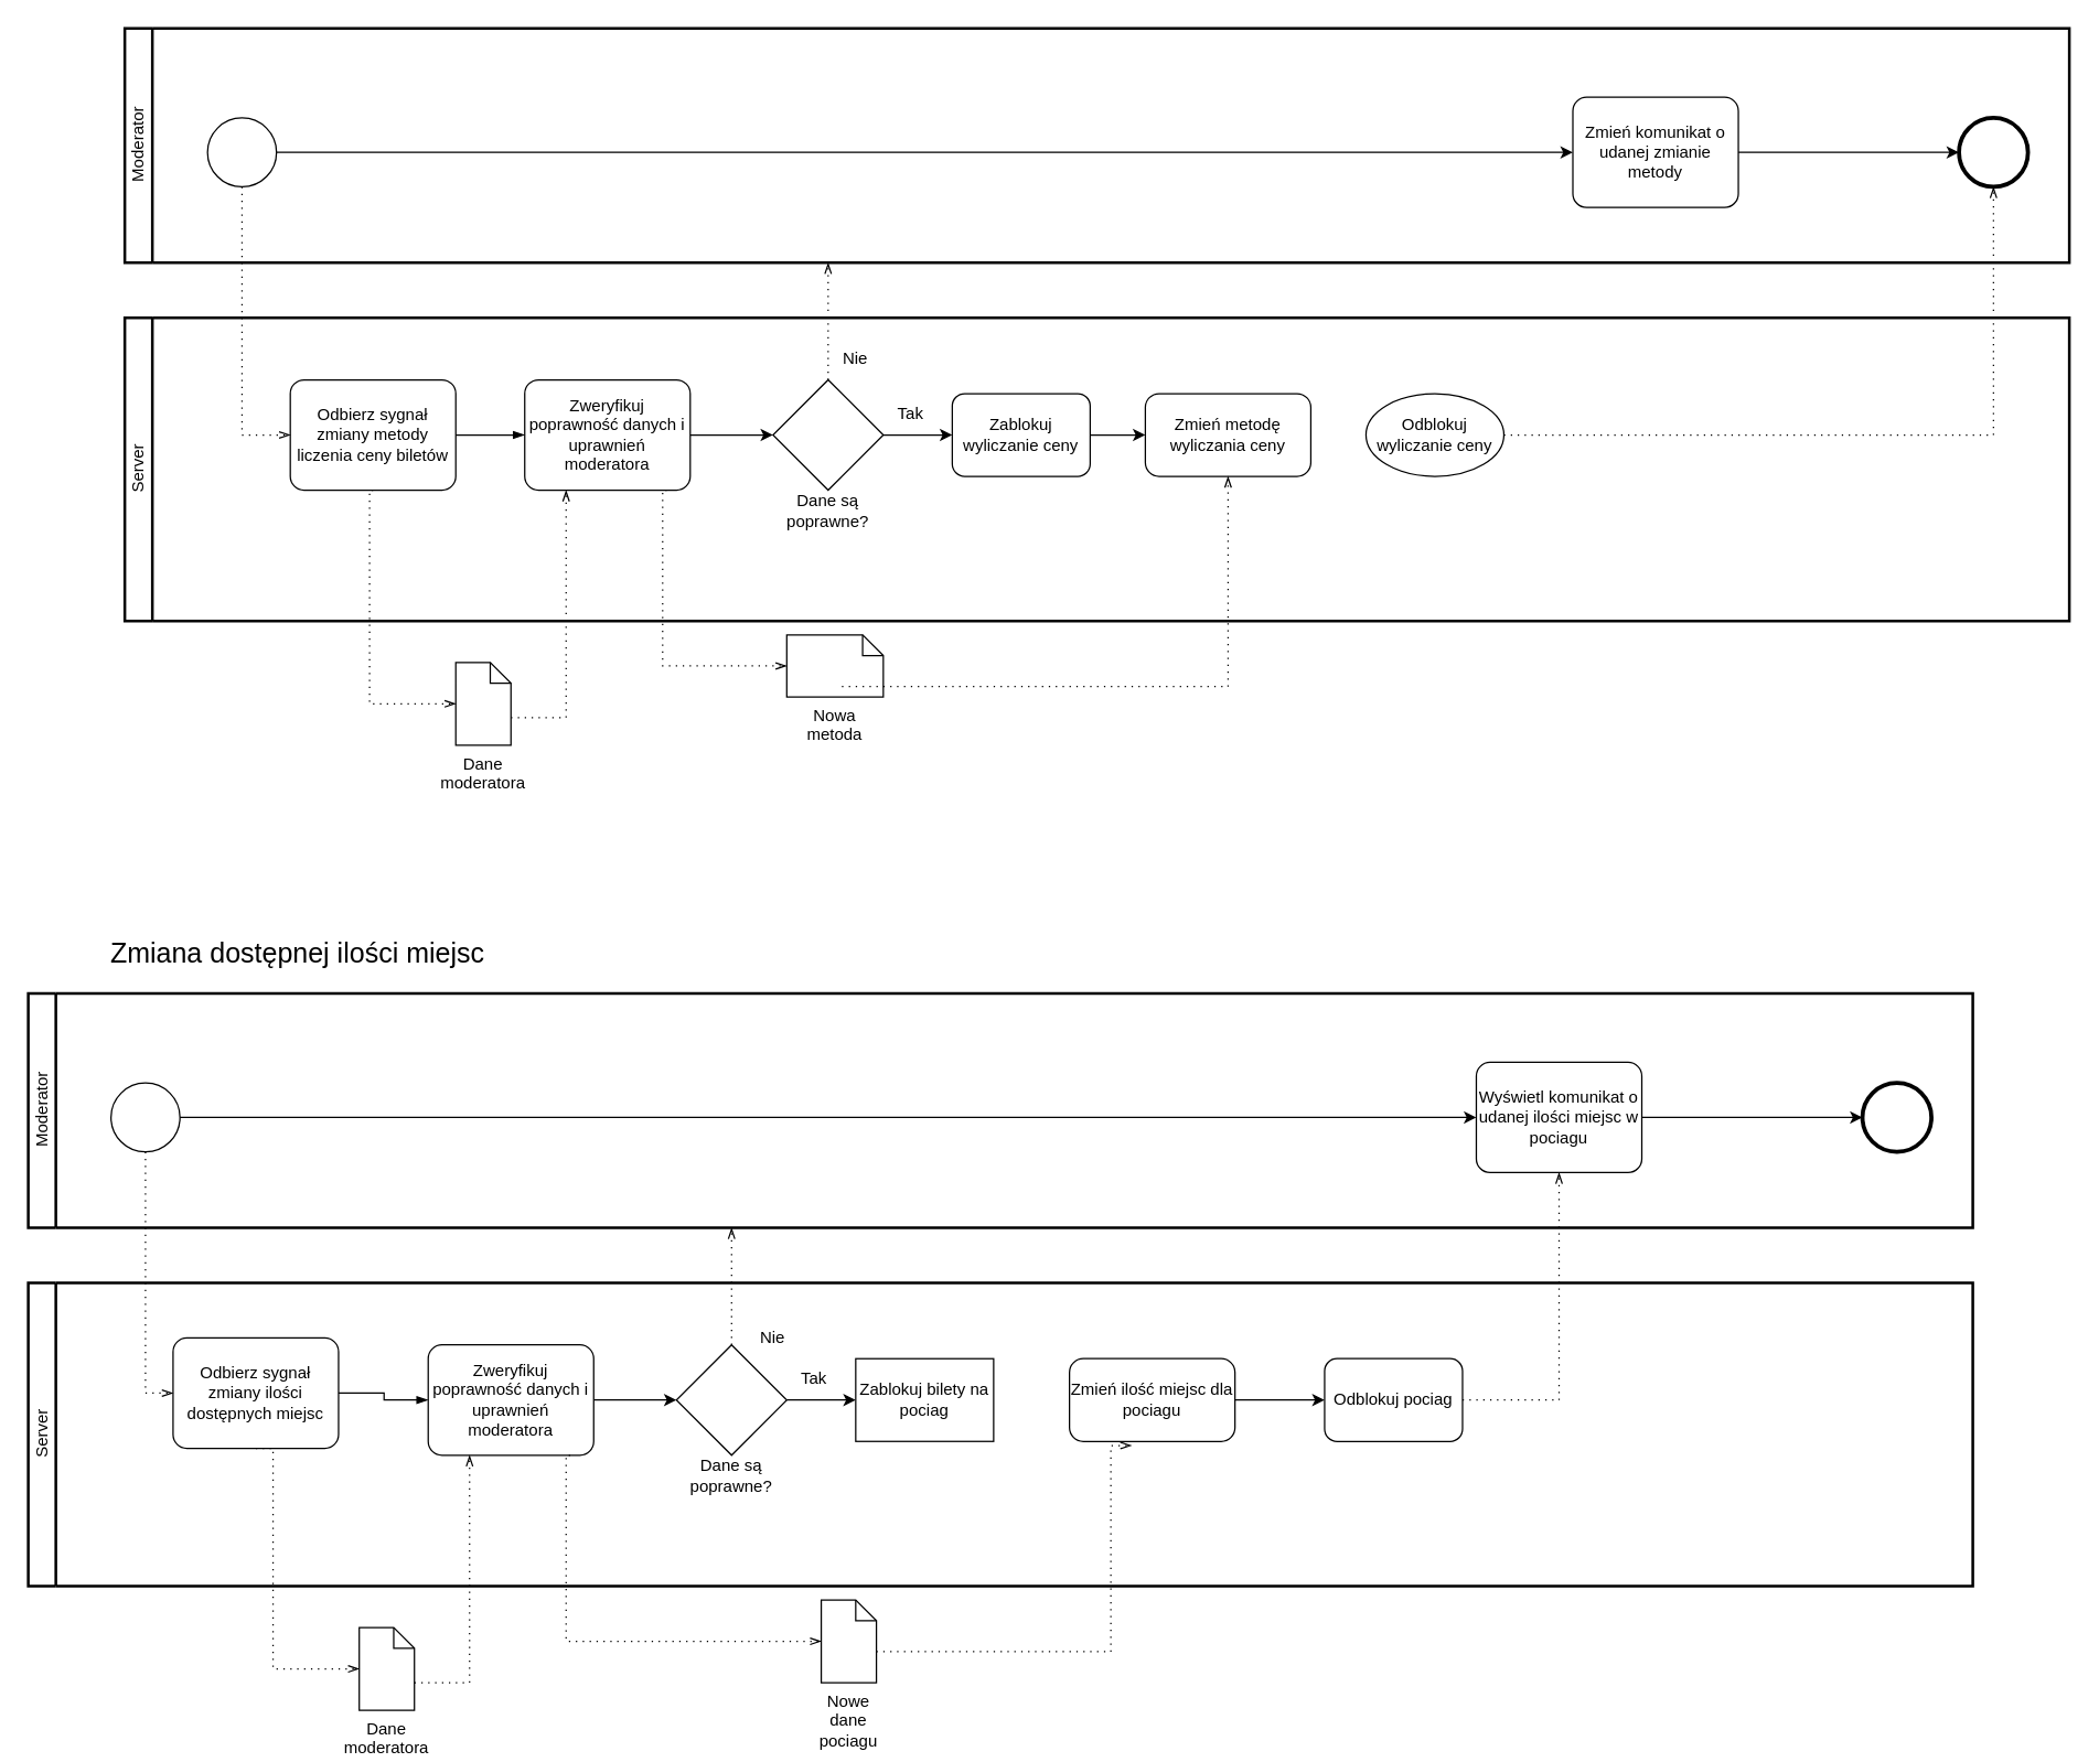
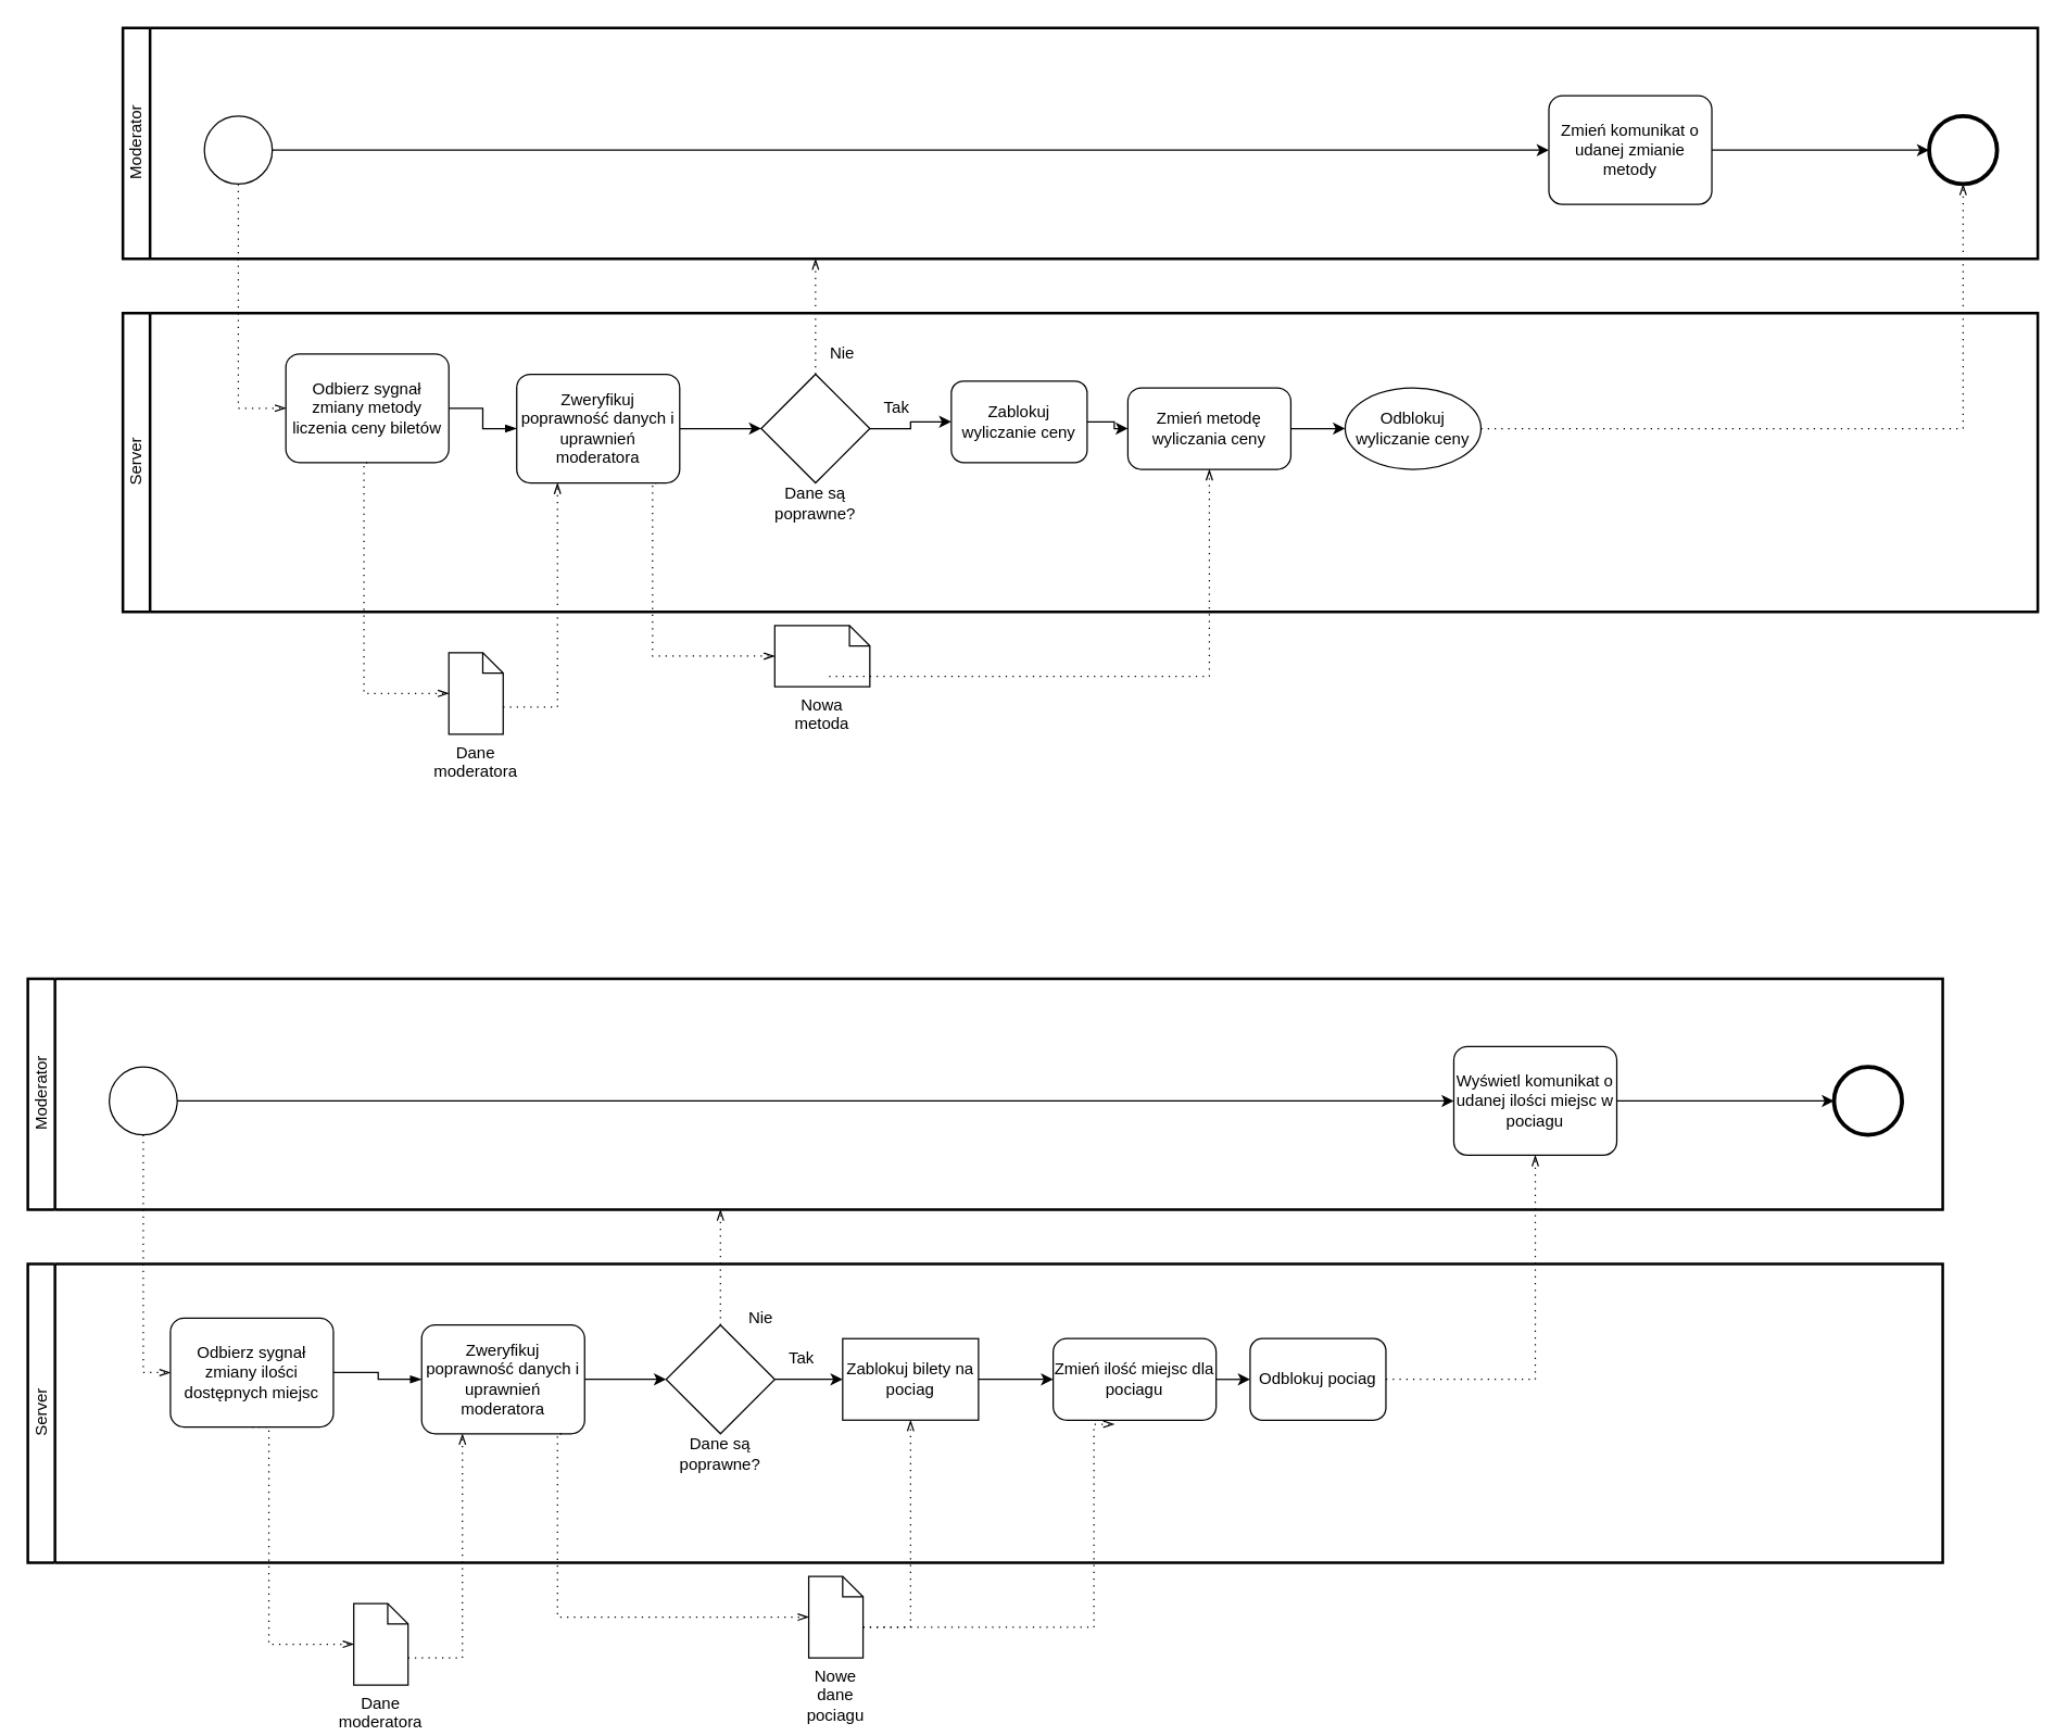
- <mxCell id="9" value="Odbierz sygnał zmiany metody liczenia ceny biletów" style="points=[[0.25,0,0],[0.5,0,0],[0.75,0,0],[1,0.25,0],[1,0.5,0],[1,0.75,0],[0.75,1,0],[0.5,1,0],[0.25,1,0],[0,0.75,0],[0,0.5,0],[0,0.25,0]];shape=mxgraph.bpmn.task;whiteSpace=wrap;rectStyle=rounded;size=10;taskMarker=abstract;" parent="8" vertex="1"><mxGeometry x="120" y="45" width="120" height="80" as="geometry" /></mxCell>
+ <mxCell id="9" value="Odbierz sygnał zmiany metody liczenia ceny biletów" style="points=[[0.25,0,0],[0.5,0,0],[0.75,0,0],[1,0.25,0],[1,0.5,0],[1,0.75,0],[0.75,1,0],[0.5,1,0],[0.25,1,0],[0,0.75,0],[0,0.5,0],[0,0.25,0]];shape=mxgraph.bpmn.task;whiteSpace=wrap;rectStyle=rounded;size=10;taskMarker=abstract;" parent="8" vertex="1"><mxGeometry x="120" y="30" width="120" height="80" as="geometry" /></mxCell>
- <mxCell id="20" value="Zablokuj wyliczanie ceny" style="rounded=1;whiteSpace=wrap;html=1;" parent="8" vertex="1"><mxGeometry x="600" y="55" width="100" height="60" as="geometry" /></mxCell>
+ <mxCell id="20" value="Zablokuj wyliczanie ceny" style="rounded=1;whiteSpace=wrap;html=1;" parent="8" vertex="1"><mxGeometry x="610" y="50" width="100" height="60" as="geometry" /></mxCell>
+ <mxCell id="13" style="edgeStyle=orthogonalEdgeStyle;rounded=0;orthogonalLoop=1;jettySize=auto;html=1;exitX=1;exitY=0.5;exitDx=0;exitDy=0;exitPerimeter=0;entryX=0;entryY=0.5;entryDx=0;entryDy=0;" parent="8" source="14" target="22" edge="1"><mxGeometry relative="1" as="geometry" /></mxCell>
- <mxCell id="37" value="&lt;span style=&quot;font-size: 20px;&quot;&gt;Zmiana dostępnej ilości miejsc&lt;/span&gt;" style="text;html=1;align=center;verticalAlign=middle;resizable=0;points=[];autosize=1;strokeColor=none;fillColor=none;" parent="1" vertex="1"><mxGeometry y="670" width="290" height="40" as="geometry" x="70" /></mxCell>
+ <mxCell id="51" style="edgeStyle=orthogonalEdgeStyle;rounded=0;orthogonalLoop=1;jettySize=auto;html=1;entryX=0;entryY=0.5;entryDx=0;entryDy=0;entryPerimeter=0;" parent="38" source="50" target="44" edge="1"><mxGeometry relative="1" as="geometry" /></mxCell>
- <mxCell id="52" value="Odblokuj pociag" style="rounded=1;whiteSpace=wrap;html=1;" parent="38" vertex="1"><mxGeometry x="940" y="55" width="100" height="60" as="geometry" /></mxCell>
+ <mxCell id="52" value="Odblokuj pociag" style="rounded=1;whiteSpace=wrap;html=1;" parent="38" vertex="1"><mxGeometry x="900" y="55" width="100" height="60" as="geometry" /></mxCell>
+ <mxCell id="61" value="" style="edgeStyle=elbowEdgeStyle;fontSize=12;html=1;endFill=0;startFill=0;endSize=6;startSize=6;dashed=1;dashPattern=1 4;endArrow=openThin;startArrow=none;rounded=0;exitX=0;exitY=0;exitDx=40;exitDy=37.5;entryX=0.5;entryY=1;entryDx=0;entryDy=0;exitPerimeter=0;" parent="1" source="58" target="50" edge="1"><mxGeometry width="160" relative="1" as="geometry"><mxPoint x="550" y="1208" as="sourcePoint" /><mxPoint x="830" y="1055" as="targetPoint" /><Array as="points"><mxPoint x="670" y="1130" /></Array></mxGeometry></mxCell>
